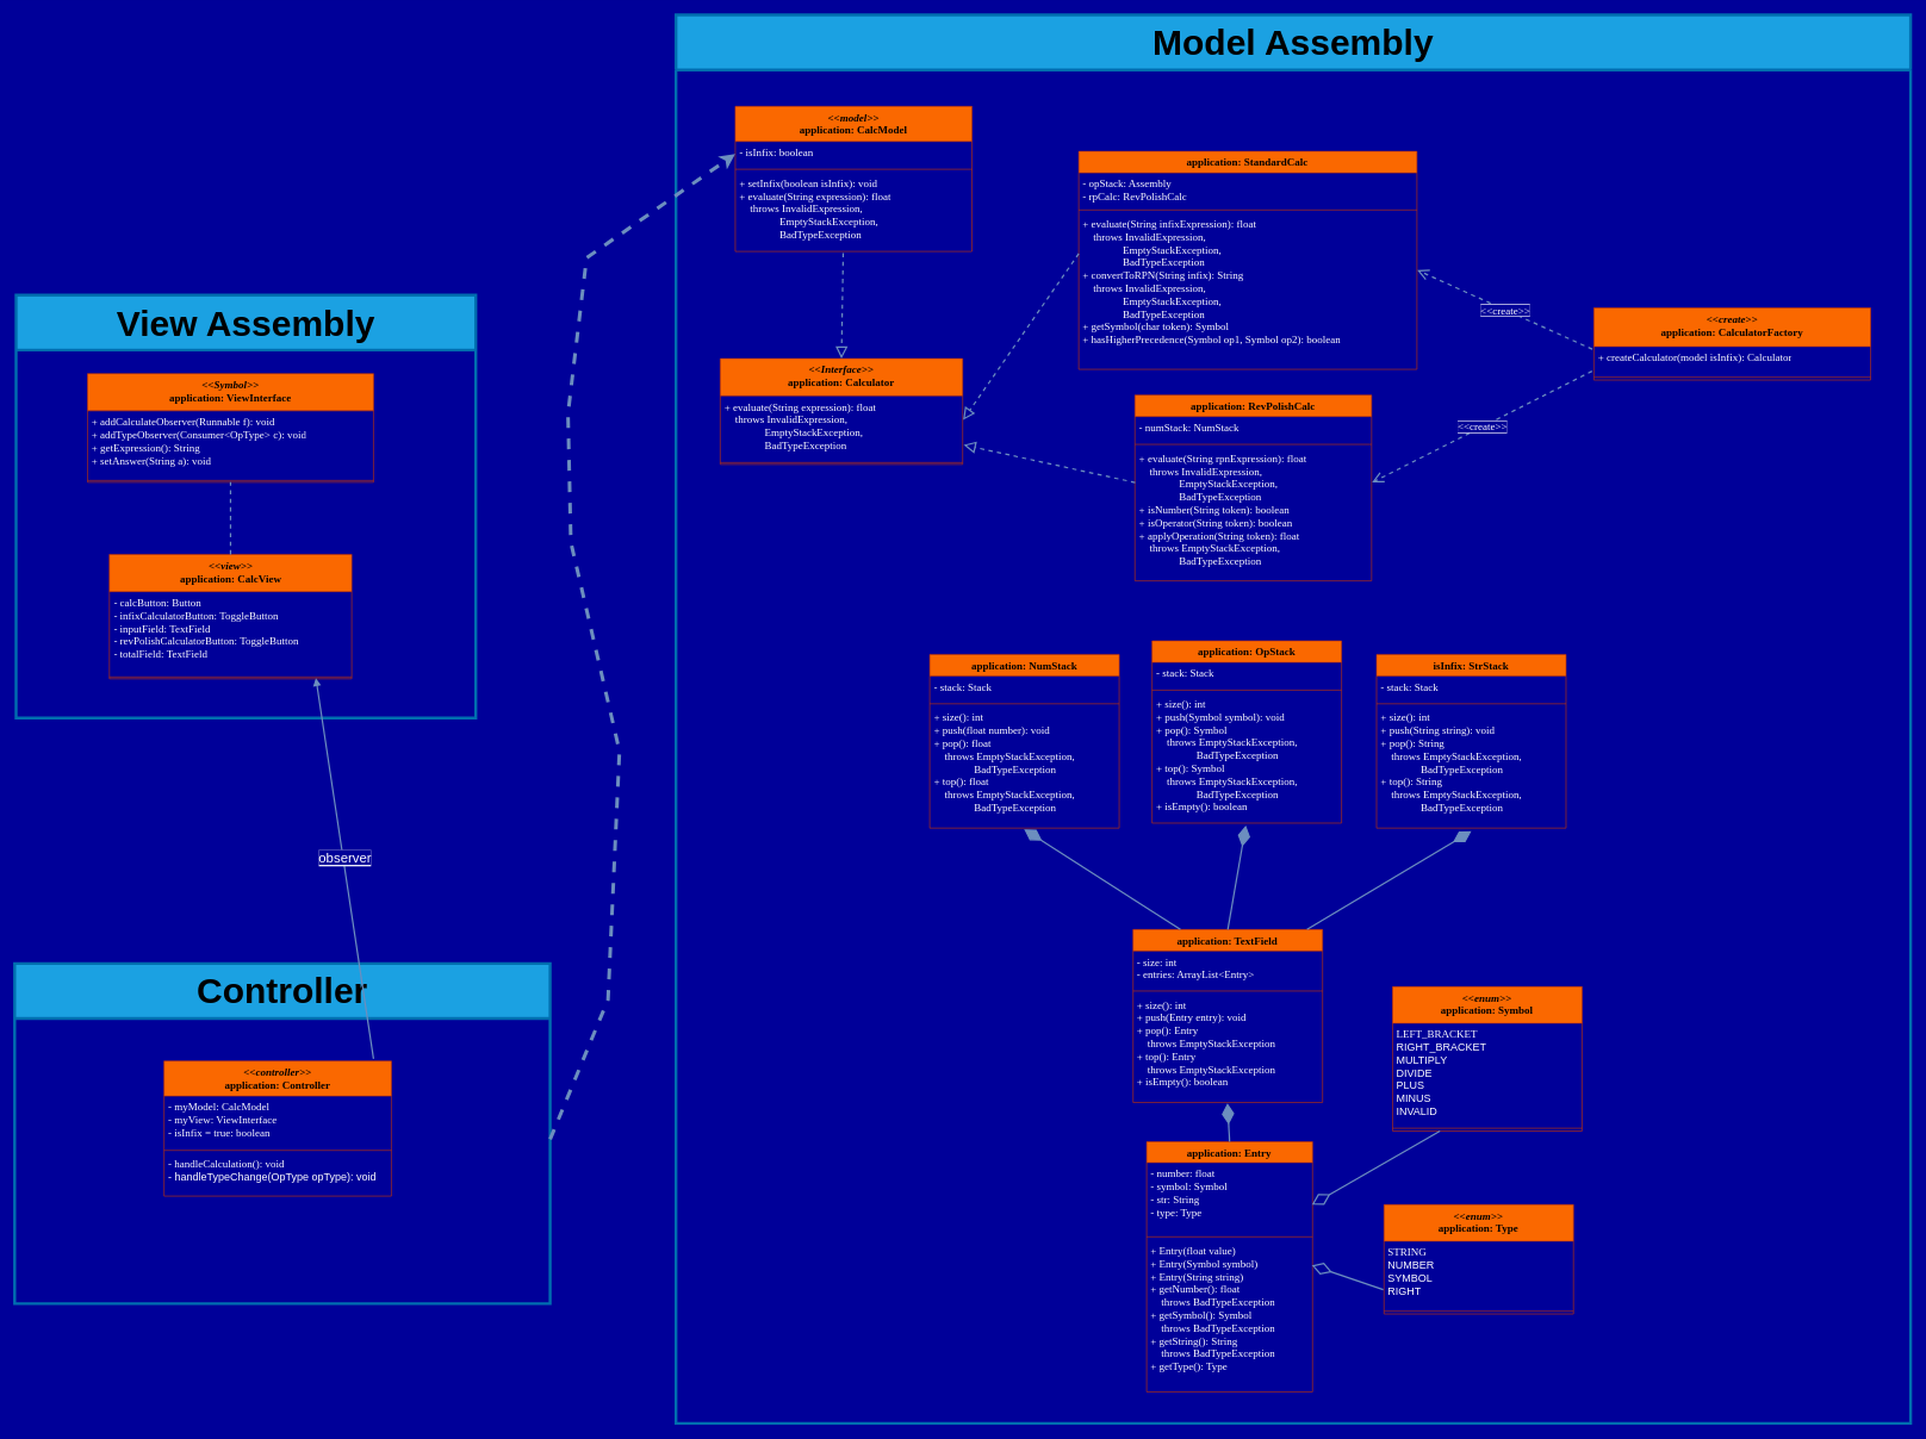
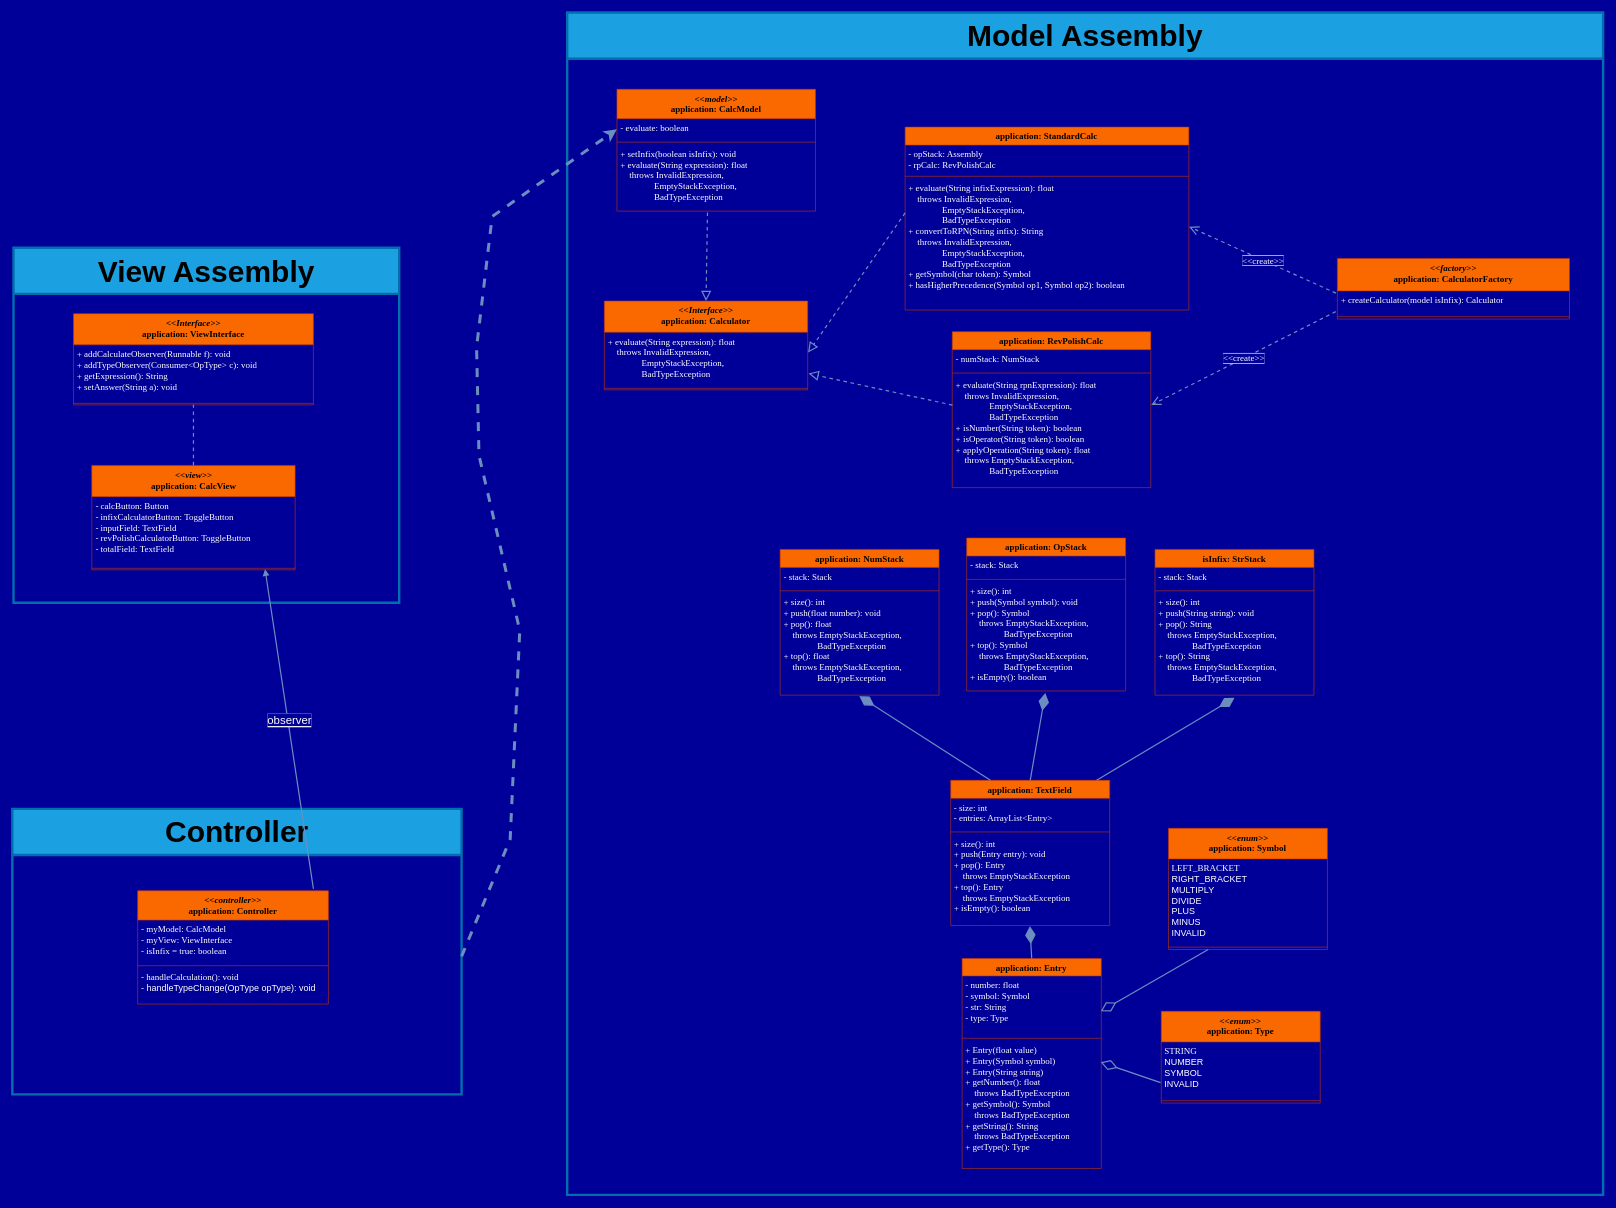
- <mxCell id="14" value="&lt;font style=&quot;font-size: 15px;&quot; color=&quot;#ffffff&quot;&gt;&lt;font face=&quot;Verdana&quot;&gt;- isInfix: boolean&lt;br&gt;&lt;br&gt;&lt;/font&gt;&lt;br&gt;&lt;/font&gt;" style="text;align=left;verticalAlign=top;spacingLeft=4;spacingRight=4;overflow=hidden;rotatable=0;points=[[0,0.5],[1,0.5]];portConstraint=eastwest;whiteSpace=wrap;html=1;" vertex="1" parent="13"><mxGeometry y="49" width="331" height="35" as="geometry" /></mxCell>
+ <mxCell id="14" value="&lt;font style=&quot;font-size: 15px;&quot; color=&quot;#ffffff&quot;&gt;&lt;font face=&quot;Verdana&quot;&gt;- evaluate: boolean&lt;br&gt;&lt;br&gt;&lt;/font&gt;&lt;br&gt;&lt;/font&gt;" style="text;align=left;verticalAlign=top;spacingLeft=4;spacingRight=4;overflow=hidden;rotatable=0;points=[[0,0.5],[1,0.5]];portConstraint=eastwest;whiteSpace=wrap;html=1;" vertex="1" parent="13"><mxGeometry y="49" width="331" height="35" as="geometry" /></mxCell>
- <mxCell id="19" value="&lt;font face=&quot;Verdana&quot; style=&quot;font-size: 15px;&quot; color=&quot;#000000&quot;&gt;&lt;i&gt;&amp;lt;&amp;lt;create&amp;gt;&amp;gt;&lt;br&gt;&lt;/i&gt;application: CalculatorFactory&lt;/font&gt;" style="swimlane;fontStyle=1;align=center;verticalAlign=top;childLayout=stackLayout;horizontal=1;startSize=54;horizontalStack=0;resizeParent=1;resizeParentMax=0;resizeLast=0;collapsible=1;marginBottom=0;whiteSpace=wrap;html=1;fillColor=#fa6800;strokeColor=#C73500;fontColor=#000000;" vertex="1" parent="1"><mxGeometry x="2229" y="430" width="387" height="101" as="geometry"><mxRectangle x="905" y="737" width="179" height="30" as="alternateBounds" /></mxGeometry></mxCell>
+ <mxCell id="19" value="&lt;font face=&quot;Verdana&quot; style=&quot;font-size: 15px;&quot; color=&quot;#000000&quot;&gt;&lt;i&gt;&amp;lt;&amp;lt;factory&amp;gt;&amp;gt;&lt;br&gt;&lt;/i&gt;application: CalculatorFactory&lt;/font&gt;" style="swimlane;fontStyle=1;align=center;verticalAlign=top;childLayout=stackLayout;horizontal=1;startSize=54;horizontalStack=0;resizeParent=1;resizeParentMax=0;resizeLast=0;collapsible=1;marginBottom=0;whiteSpace=wrap;html=1;fillColor=#fa6800;strokeColor=#C73500;fontColor=#000000;" vertex="1" parent="1"><mxGeometry x="2229" y="430" width="387" height="101" as="geometry"><mxRectangle x="905" y="737" width="179" height="30" as="alternateBounds" /></mxGeometry></mxCell>
- <mxCell id="71" value="&lt;font face=&quot;Verdana&quot; style=&quot;font-size: 15px;&quot; color=&quot;#000000&quot;&gt;&lt;i&gt;&amp;lt;&amp;lt;Symbol&amp;gt;&amp;gt;&lt;br&gt;&lt;/i&gt;application: ViewInterface&lt;/font&gt;" style="swimlane;fontStyle=1;align=center;verticalAlign=top;childLayout=stackLayout;horizontal=1;startSize=52;horizontalStack=0;resizeParent=1;resizeParentMax=0;resizeLast=0;collapsible=1;marginBottom=0;whiteSpace=wrap;html=1;fillColor=#fa6800;strokeColor=#C73500;fontColor=#000000;" vertex="1" parent="67"><mxGeometry x="100" y="110" width="400" height="152" as="geometry"><mxRectangle x="905" y="737" width="179" height="30" as="alternateBounds" /></mxGeometry></mxCell>
+ <mxCell id="71" value="&lt;font face=&quot;Verdana&quot; style=&quot;font-size: 15px;&quot; color=&quot;#000000&quot;&gt;&lt;i&gt;&amp;lt;&amp;lt;Interface&amp;gt;&amp;gt;&lt;br&gt;&lt;/i&gt;application: ViewInterface&lt;/font&gt;" style="swimlane;fontStyle=1;align=center;verticalAlign=top;childLayout=stackLayout;horizontal=1;startSize=52;horizontalStack=0;resizeParent=1;resizeParentMax=0;resizeLast=0;collapsible=1;marginBottom=0;whiteSpace=wrap;html=1;fillColor=#fa6800;strokeColor=#C73500;fontColor=#000000;" vertex="1" parent="67"><mxGeometry x="100" y="110" width="400" height="152" as="geometry"><mxRectangle x="905" y="737" width="179" height="30" as="alternateBounds" /></mxGeometry></mxCell>
- <mxCell id="38" value="&lt;font style=&quot;font-size: 15px;&quot; color=&quot;#ffffff&quot;&gt;&lt;font face=&quot;Verdana&quot;&gt;STRING&lt;br&gt;&lt;/font&gt;NUMBER&lt;br&gt;SYMBOL&lt;br&gt;RIGHT&lt;br&gt;&lt;/font&gt;" style="text;align=left;verticalAlign=top;spacingLeft=4;spacingRight=4;overflow=hidden;rotatable=0;points=[[0,0.5],[1,0.5]];portConstraint=eastwest;whiteSpace=wrap;html=1;" vertex="1" parent="37"><mxGeometry y="51" width="265" height="94" as="geometry" /></mxCell>
+ <mxCell id="38" value="&lt;font style=&quot;font-size: 15px;&quot; color=&quot;#ffffff&quot;&gt;&lt;font face=&quot;Verdana&quot;&gt;STRING&lt;br&gt;&lt;/font&gt;NUMBER&lt;br&gt;SYMBOL&lt;br&gt;INVALID&lt;br&gt;&lt;/font&gt;" style="text;align=left;verticalAlign=top;spacingLeft=4;spacingRight=4;overflow=hidden;rotatable=0;points=[[0,0.5],[1,0.5]];portConstraint=eastwest;whiteSpace=wrap;html=1;" vertex="1" parent="37"><mxGeometry y="51" width="265" height="94" as="geometry" /></mxCell>
